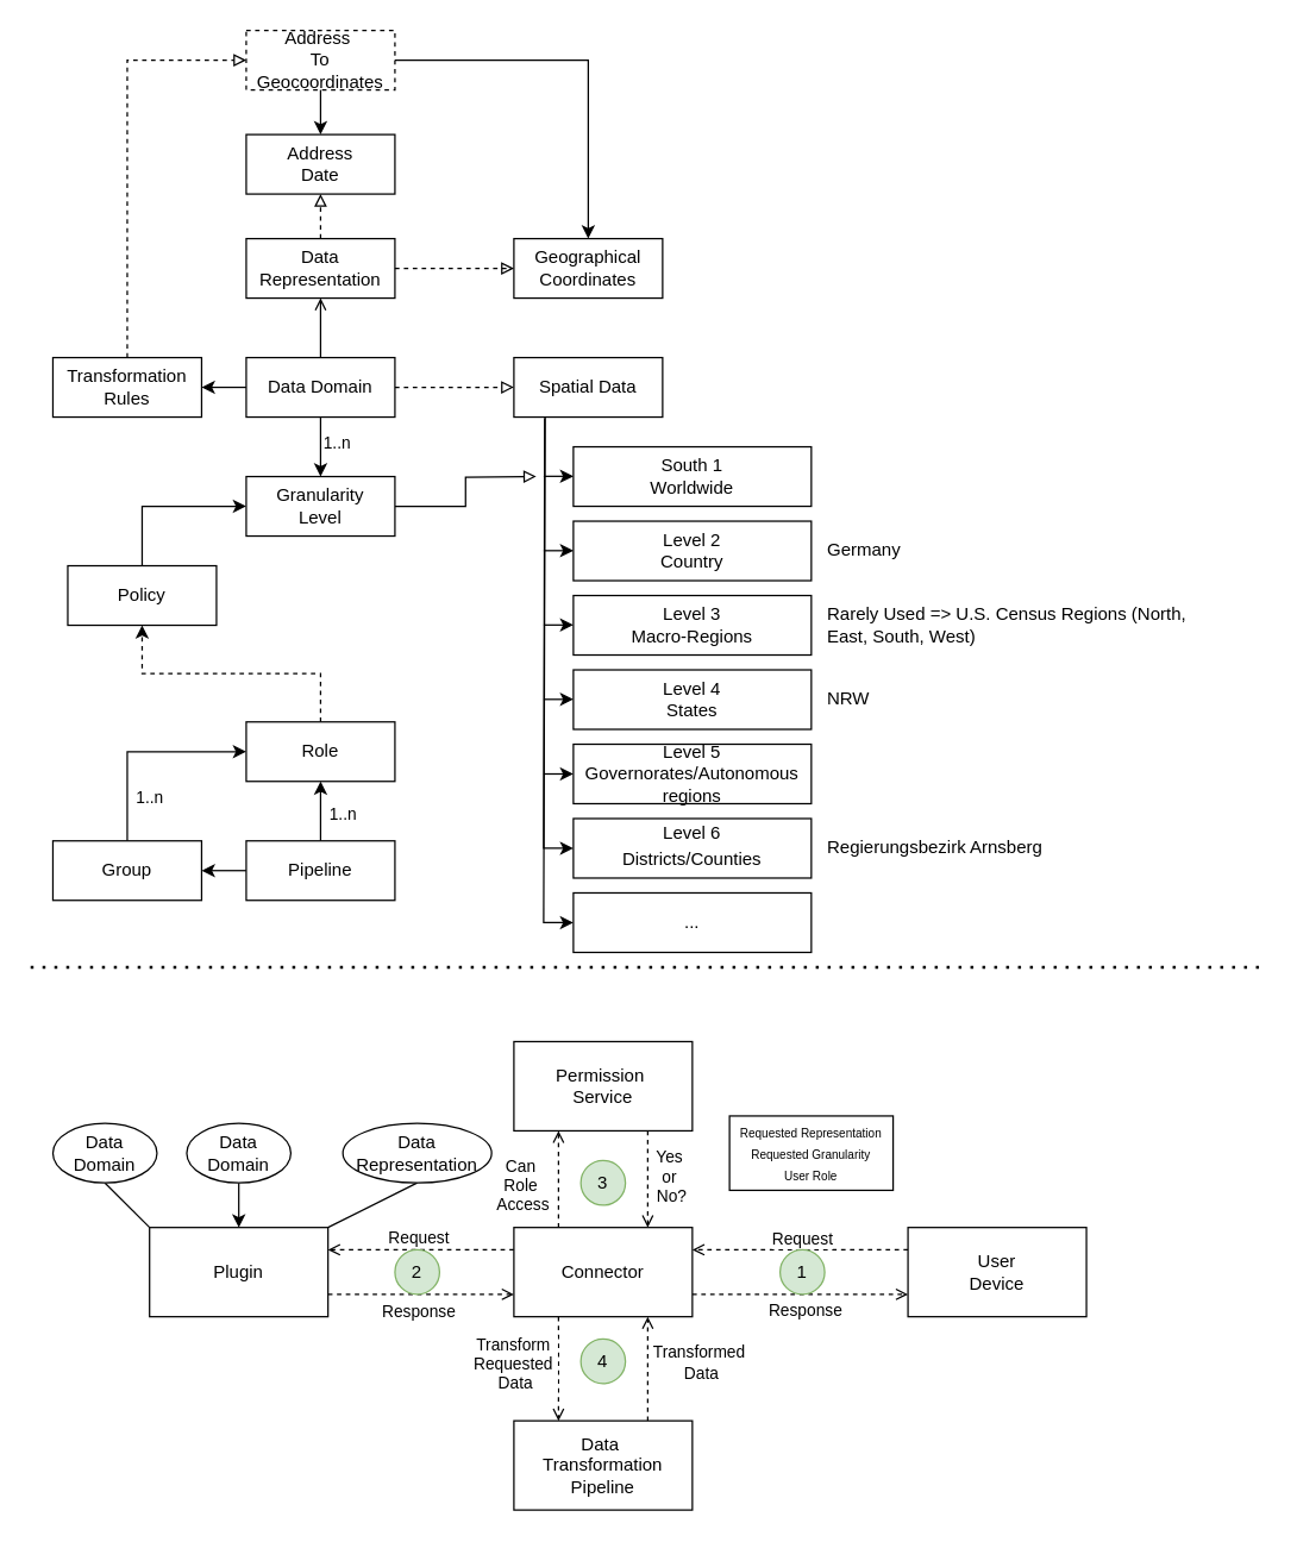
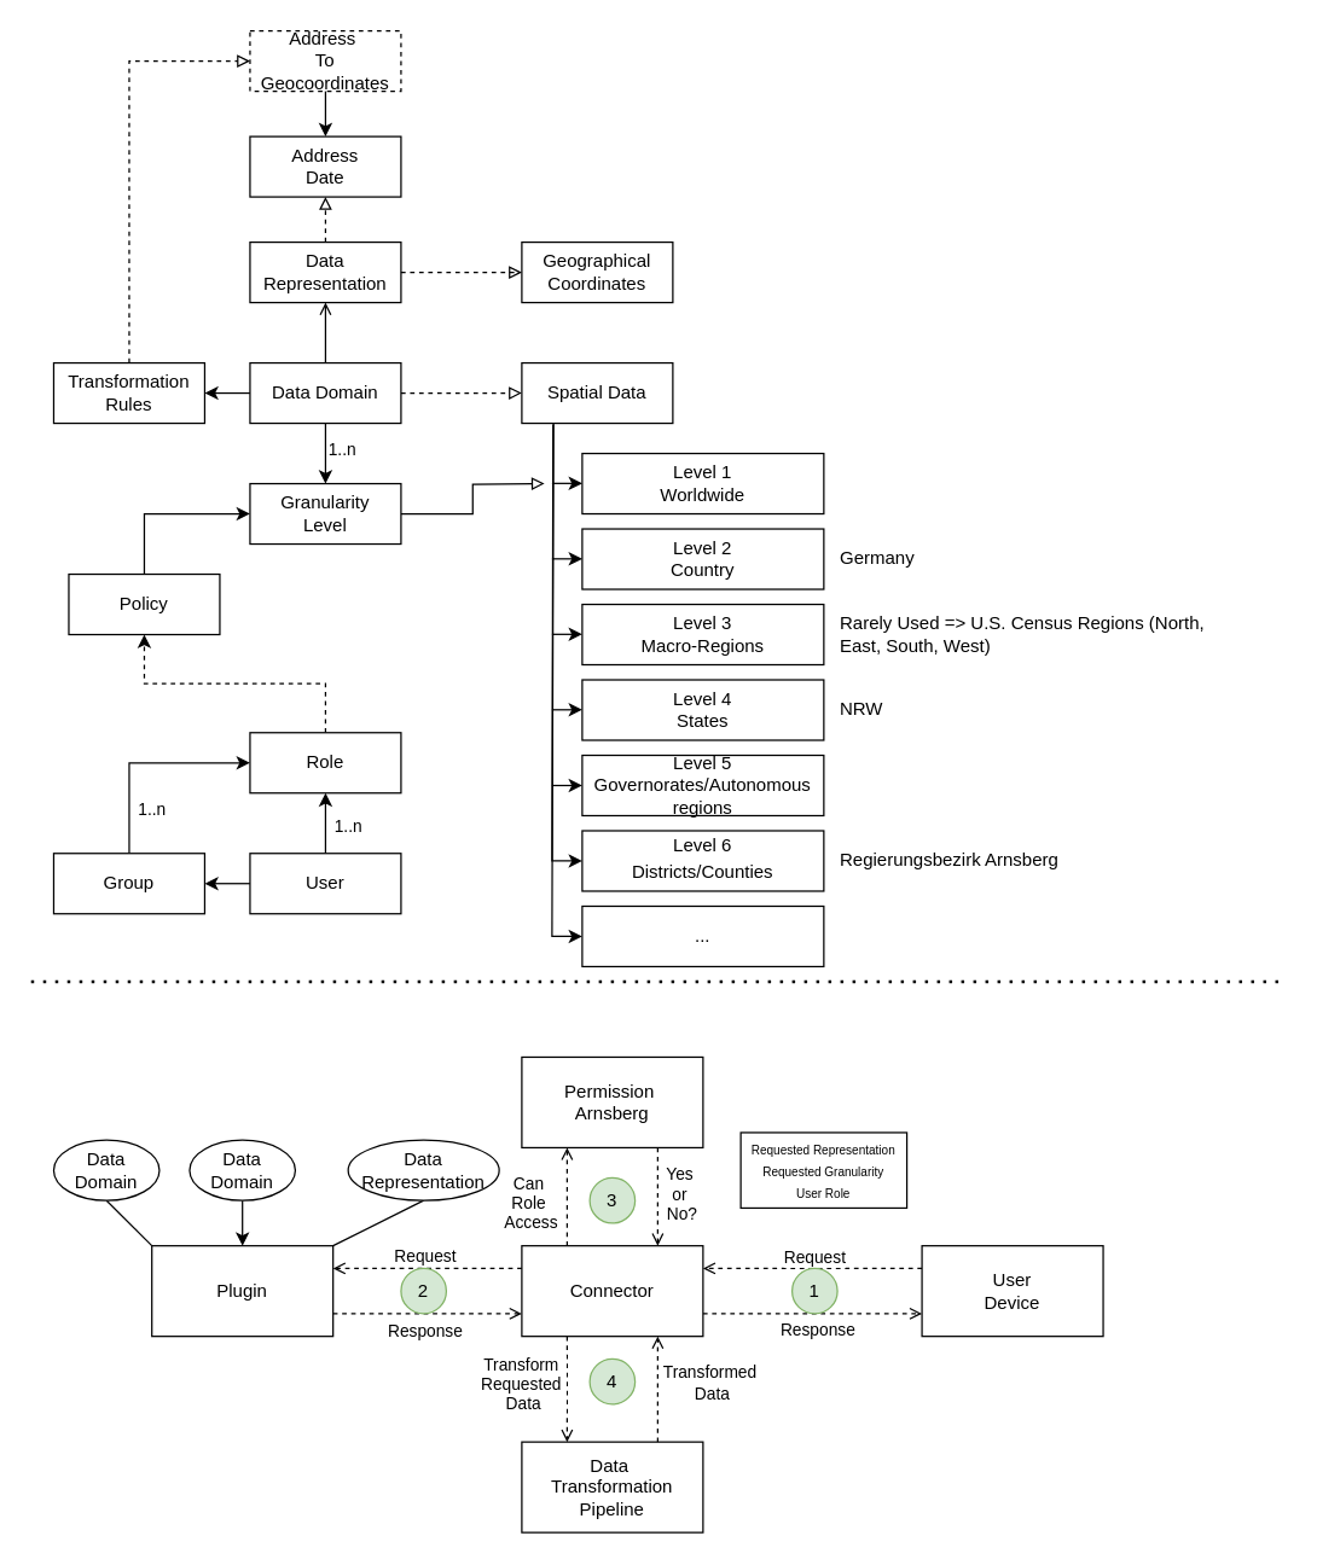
- <mxCell id="49" style="edgeStyle=orthogonalEdgeStyle;rounded=0;orthogonalLoop=1;jettySize=auto;html=1;exitX=1;exitY=0.5;exitDx=0;exitDy=0;entryX=0.5;entryY=0;entryDx=0;entryDy=0;" parent="1" source="50" target="43" edge="1"><mxGeometry relative="1" as="geometry"><mxPoint x="410" y="150" as="targetPoint" /></mxGeometry></mxCell>
- <mxCell id="10" value="South 1&lt;div&gt;Worldwide&lt;/div&gt;" style="rounded=0;whiteSpace=wrap;html=1;" parent="1" vertex="1"><mxGeometry x="385" y="300" width="160" height="40" as="geometry" /></mxCell>
+ <mxCell id="10" value="Level 1&lt;div&gt;Worldwide&lt;/div&gt;" style="rounded=0;whiteSpace=wrap;html=1;" parent="1" vertex="1"><mxGeometry x="385" y="300" width="160" height="40" as="geometry" /></mxCell>
- <mxCell id="32" value="Pipeline" style="rounded=0;whiteSpace=wrap;html=1;" parent="1" vertex="1"><mxGeometry x="165" y="565" width="100" height="40" as="geometry" /></mxCell>
+ <mxCell id="32" value="User" style="rounded=0;whiteSpace=wrap;html=1;" parent="1" vertex="1"><mxGeometry x="165" y="565" width="100" height="40" as="geometry" /></mxCell>
- <mxCell id="79" value="Permission&amp;nbsp;&lt;div&gt;Service&lt;/div&gt;" style="rounded=0;whiteSpace=wrap;html=1;" vertex="1" parent="1"><mxGeometry x="345" y="700" width="120" height="60" as="geometry" /></mxCell>
+ <mxCell id="79" value="Permission&amp;nbsp;&lt;div&gt;Arnsberg&lt;/div&gt;" style="rounded=0;whiteSpace=wrap;html=1;" vertex="1" parent="1"><mxGeometry x="345" y="700" width="120" height="60" as="geometry" /></mxCell>
